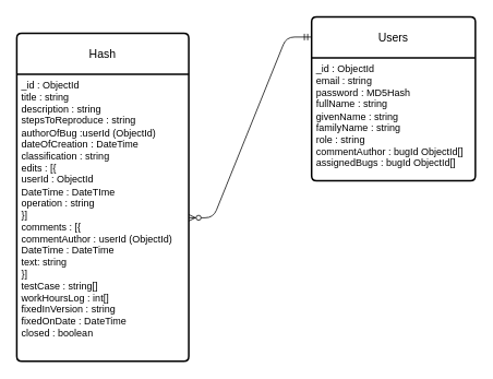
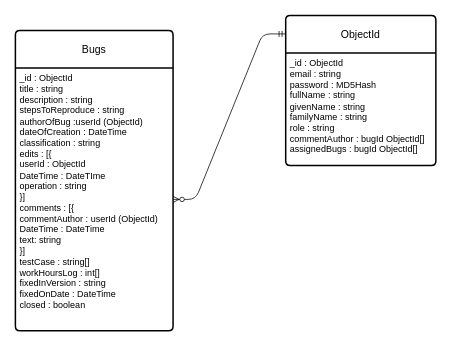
- <mxCell id="4" value="Users" style="swimlane;childLayout=stackLayout;horizontal=1;startSize=50;horizontalStack=0;rounded=1;fontSize=14;fontStyle=0;strokeWidth=2;resizeParent=0;resizeLast=1;shadow=0;dashed=0;align=center;arcSize=4;whiteSpace=wrap;html=1;" vertex="1" parent="1"><mxGeometry x="380" y="20" width="200" height="200" as="geometry" /></mxCell>
+ <mxCell id="4" value="ObjectId" style="swimlane;childLayout=stackLayout;horizontal=1;startSize=50;horizontalStack=0;rounded=1;fontSize=14;fontStyle=0;strokeWidth=2;resizeParent=0;resizeLast=1;shadow=0;dashed=0;align=center;arcSize=4;whiteSpace=wrap;html=1;" vertex="1" parent="1"><mxGeometry x="380" y="20" width="200" height="200" as="geometry" /></mxCell>
- <mxCell id="2" value="Hash" style="swimlane;childLayout=stackLayout;horizontal=1;startSize=50;horizontalStack=0;rounded=1;fontSize=14;fontStyle=0;strokeWidth=2;resizeParent=0;resizeLast=1;shadow=0;dashed=0;align=center;arcSize=4;whiteSpace=wrap;html=1;" vertex="1" parent="1"><mxGeometry x="20" y="40" width="210" height="400" as="geometry" /></mxCell>
+ <mxCell id="2" value="Bugs" style="swimlane;childLayout=stackLayout;horizontal=1;startSize=50;horizontalStack=0;rounded=1;fontSize=14;fontStyle=0;strokeWidth=2;resizeParent=0;resizeLast=1;shadow=0;dashed=0;align=center;arcSize=4;whiteSpace=wrap;html=1;" vertex="1" parent="1"><mxGeometry x="20" y="40" width="210" height="400" as="geometry" /></mxCell>
